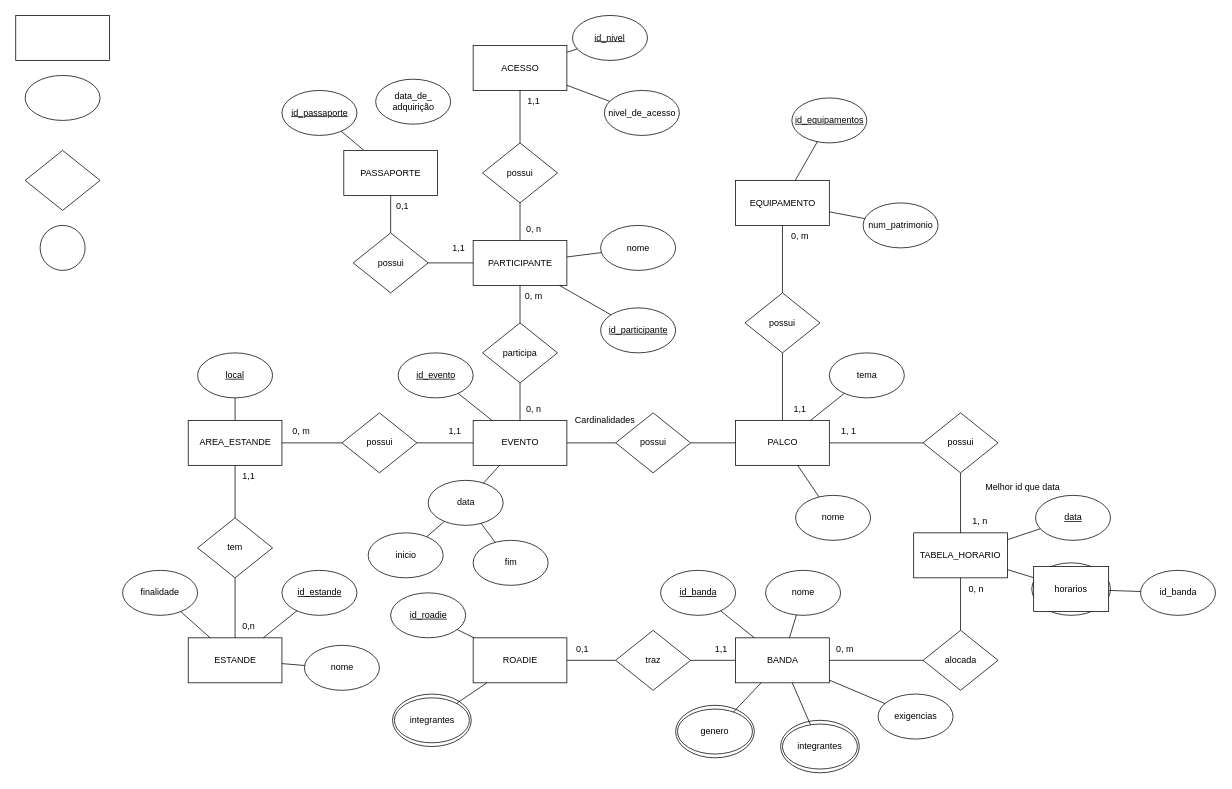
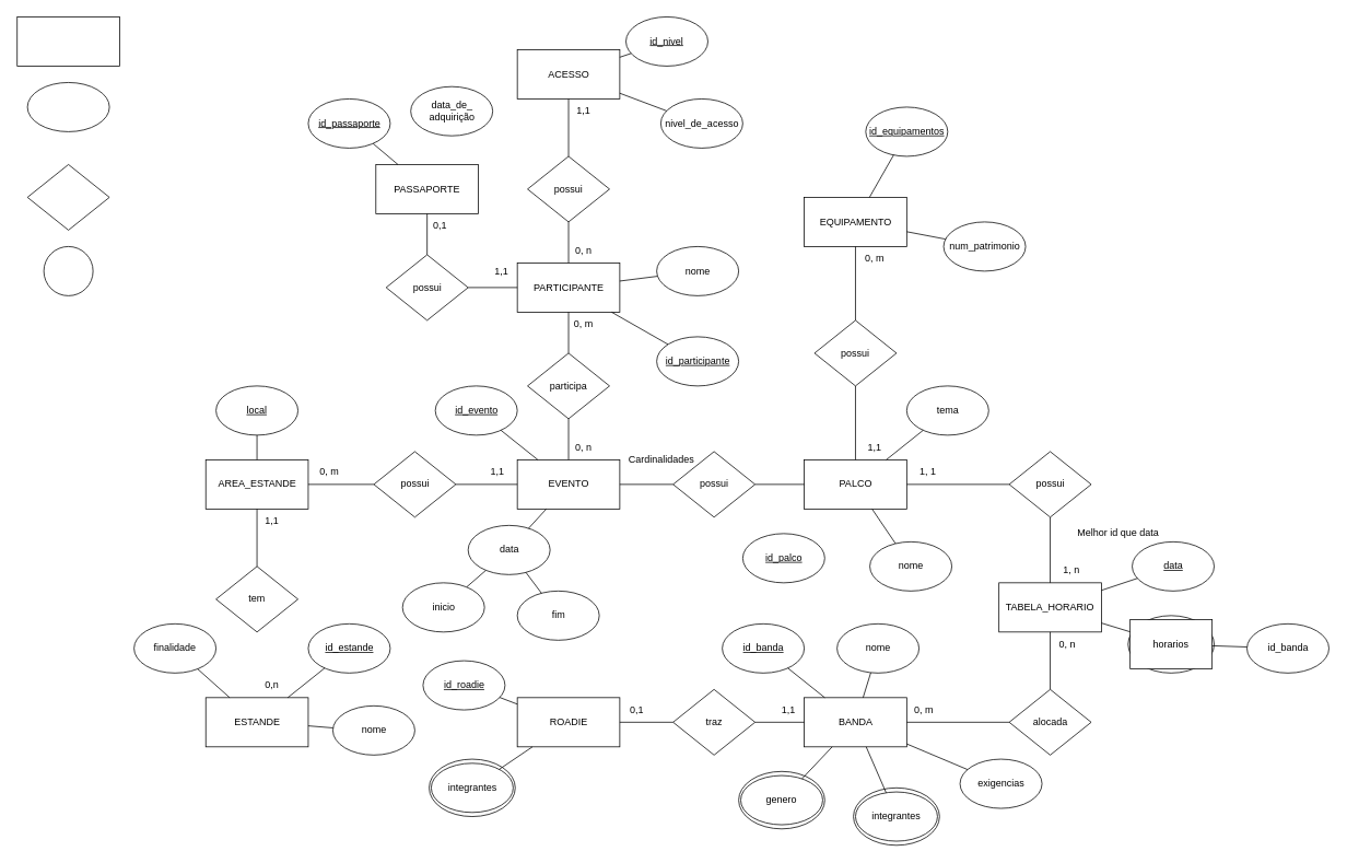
+ <mxCell id="116" value="&lt;u&gt;id_palco&lt;/u&gt;" style="ellipse;whiteSpace=wrap;html=1;" parent="1" vertex="1"><mxGeometry x="905.5" y="650" width="100" height="60" as="geometry" /></mxCell>
- <mxCell id="47" value="" style="endArrow=none;html=1;" parent="1" source="17" target="42" edge="1"><mxGeometry width="50" height="50" relative="1" as="geometry"><mxPoint x="585.5" y="620" as="sourcePoint" /><mxPoint x="660.5" y="620" as="targetPoint" /></mxGeometry></mxCell>
- <mxCell id="93" value="&lt;u&gt;id_roadie&lt;/u&gt;" style="ellipse;whiteSpace=wrap;html=1;" parent="1" vertex="1"><mxGeometry x="520.5" y="790" width="100" height="60" as="geometry" /></mxCell>
+ <mxCell id="93" value="&lt;u&gt;id_roadie&lt;/u&gt;" style="ellipse;whiteSpace=wrap;html=1;" parent="1" vertex="1"><mxGeometry x="515.5" y="805" width="100" height="60" as="geometry" /></mxCell>
